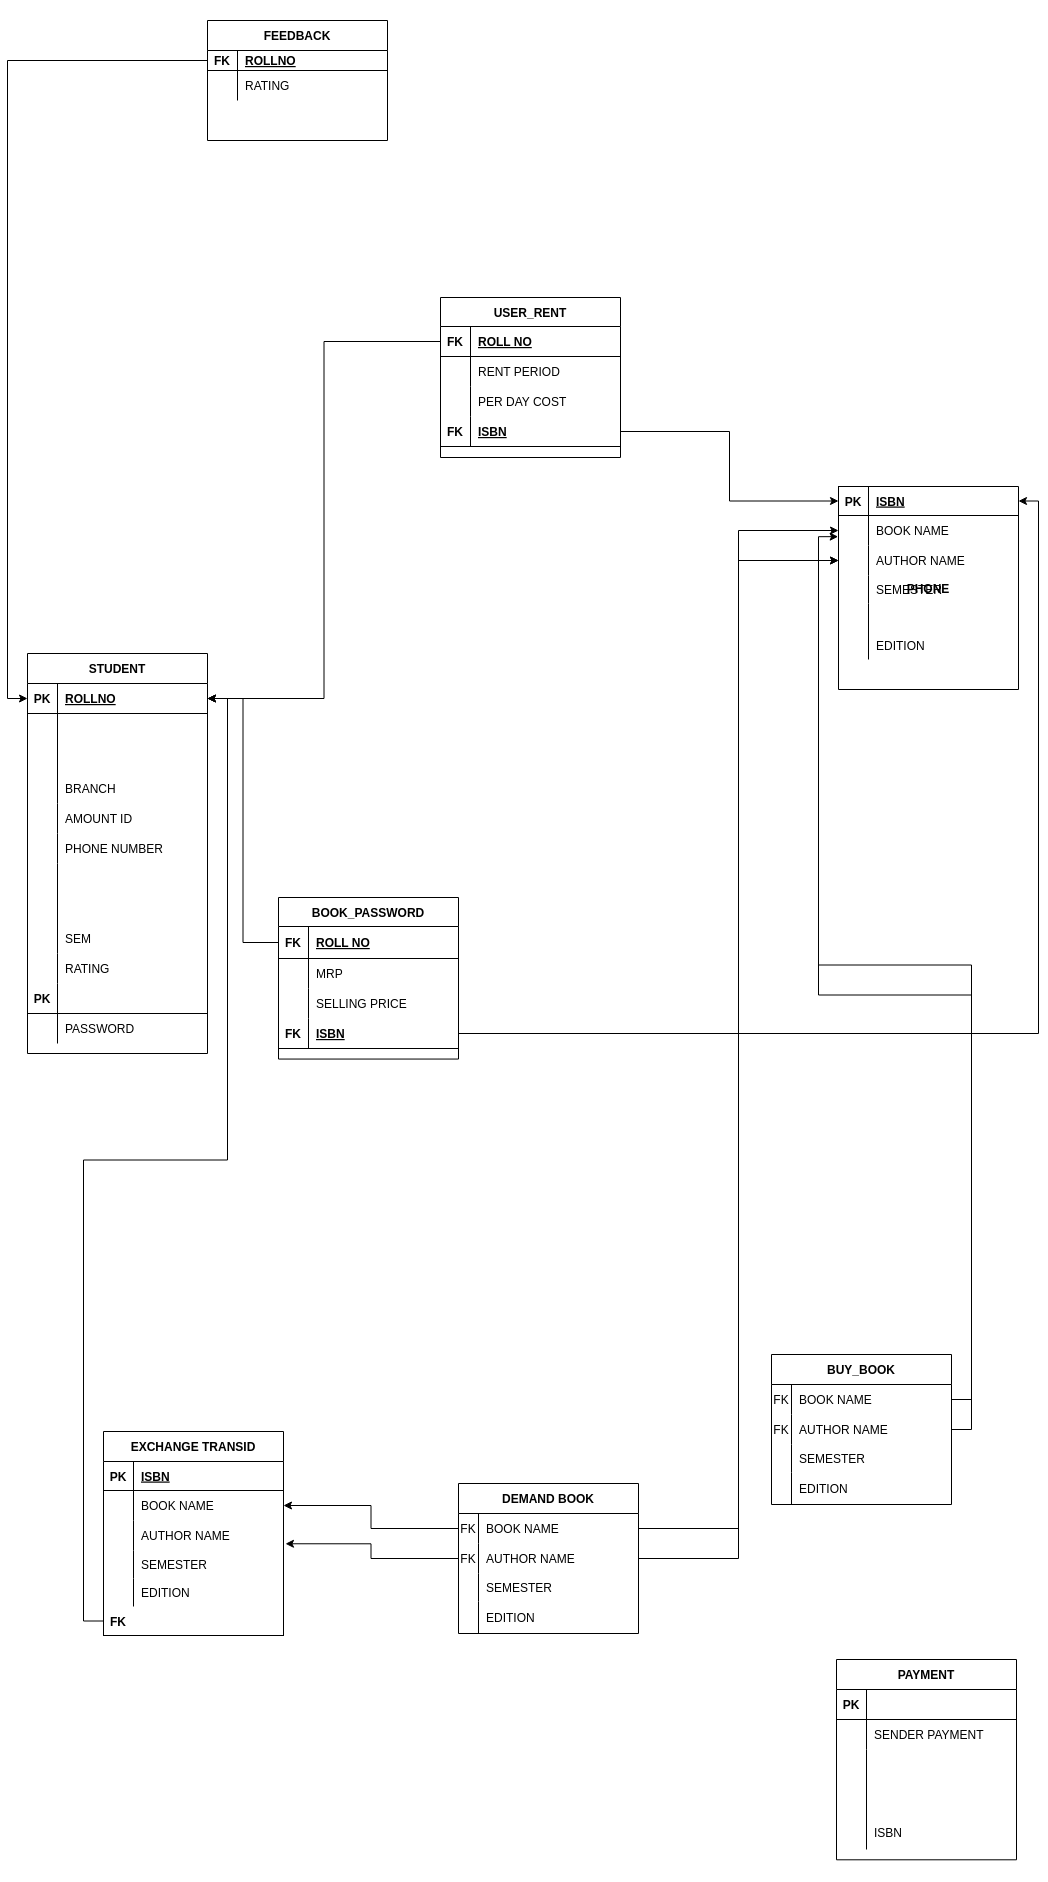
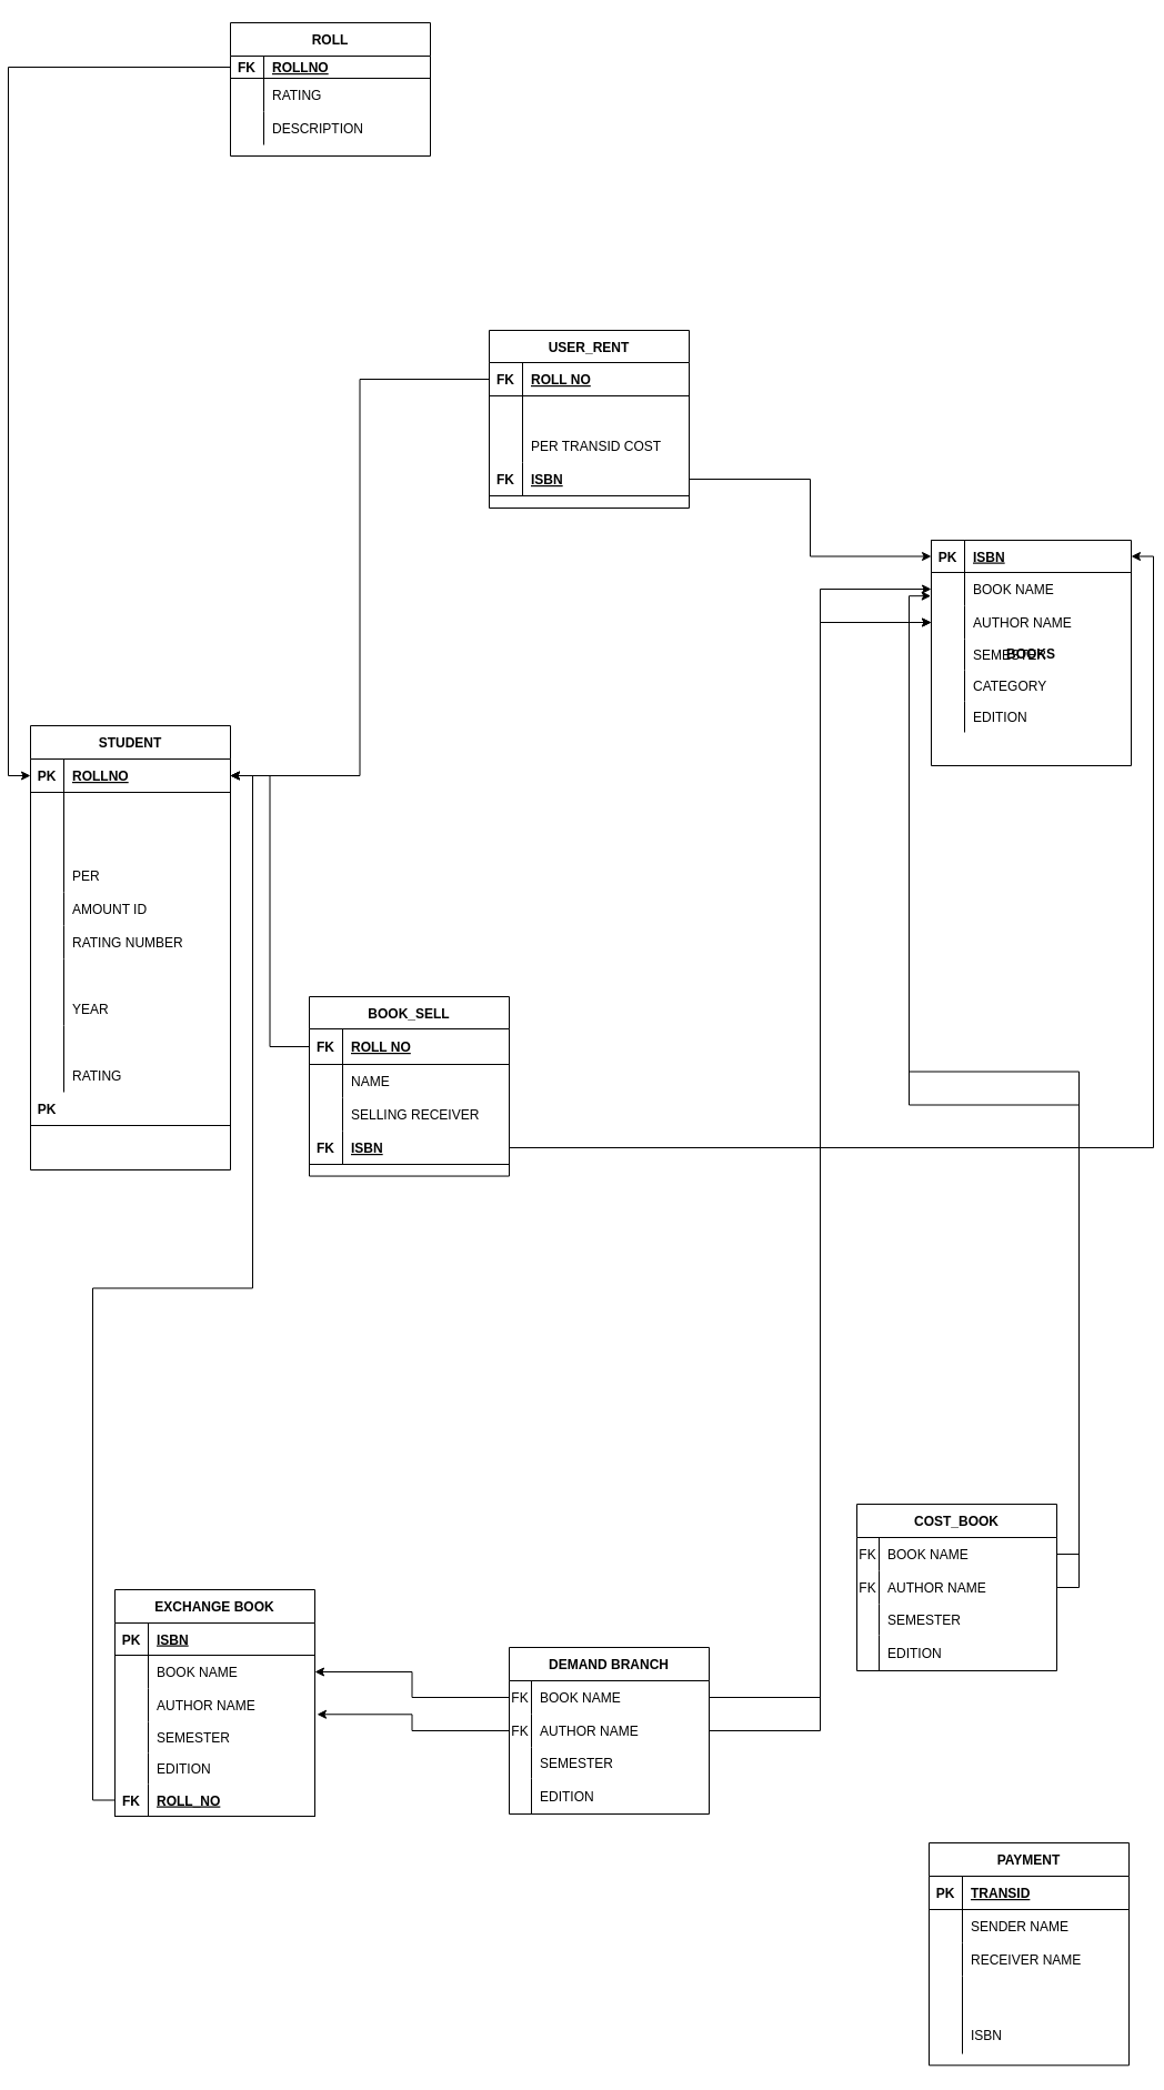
- <mxCell id="151" value="FEEDBACK" style="shape=table;startSize=30;container=1;collapsible=1;childLayout=tableLayout;fixedRows=1;rowLines=0;fontStyle=1;align=center;resizeLast=1;" parent="1" vertex="1"><mxGeometry x="200" y="20" width="180" height="120" as="geometry" /></mxCell>
+ <mxCell id="151" value="ROLL" style="shape=table;startSize=30;container=1;collapsible=1;childLayout=tableLayout;fixedRows=1;rowLines=0;fontStyle=1;align=center;resizeLast=1;" parent="1" vertex="1"><mxGeometry x="200" y="20" width="180" height="120" as="geometry" /></mxCell>
+ <mxCell id="160" value="DESCRIPTION" style="shape=partialRectangle;connectable=0;fillColor=none;top=0;left=0;bottom=0;right=0;align=left;spacingLeft=6;overflow=hidden;" parent="158" vertex="1"><mxGeometry x="30" width="150" height="30" as="geometry"><mxRectangle width="150" height="30" as="alternateBounds" /></mxGeometry></mxCell>
- <mxCell id="60" value="RENT PERIOD" style="shape=partialRectangle;connectable=0;fillColor=none;top=0;left=0;bottom=0;right=0;align=left;spacingLeft=6;overflow=hidden;" parent="58" vertex="1"><mxGeometry x="30" width="150" height="30" as="geometry"><mxRectangle width="150" height="30" as="alternateBounds" /></mxGeometry></mxCell>
- <mxCell id="63" value="PER DAY COST" style="shape=partialRectangle;connectable=0;fillColor=none;top=0;left=0;bottom=0;right=0;align=left;spacingLeft=6;overflow=hidden;" parent="61" vertex="1"><mxGeometry x="30" width="150" height="30" as="geometry"><mxRectangle width="150" height="30" as="alternateBounds" /></mxGeometry></mxCell>
+ <mxCell id="63" value="PER TRANSID COST" style="shape=partialRectangle;connectable=0;fillColor=none;top=0;left=0;bottom=0;right=0;align=left;spacingLeft=6;overflow=hidden;" parent="61" vertex="1"><mxGeometry x="30" width="150" height="30" as="geometry"><mxRectangle width="150" height="30" as="alternateBounds" /></mxGeometry></mxCell>
- <mxCell id="35" value="PHONE" style="shape=table;startSize=0;container=1;collapsible=1;childLayout=tableLayout;fixedRows=1;rowLines=0;fontStyle=1;align=center;resizeLast=1;" parent="1" vertex="1"><mxGeometry x="831" y="486" width="180" height="203" as="geometry" /></mxCell>
+ <mxCell id="35" value="BOOKS" style="shape=table;startSize=0;container=1;collapsible=1;childLayout=tableLayout;fixedRows=1;rowLines=0;fontStyle=1;align=center;resizeLast=1;" parent="1" vertex="1"><mxGeometry x="831" y="486" width="180" height="203" as="geometry" /></mxCell>
+ <mxCell id="50" value="CATEGORY" style="shape=partialRectangle;connectable=0;fillColor=none;top=0;left=0;bottom=0;right=0;align=left;spacingLeft=6;overflow=hidden;" parent="48" vertex="1"><mxGeometry x="30" width="150" height="28" as="geometry"><mxRectangle width="150" height="28" as="alternateBounds" /></mxGeometry></mxCell>
- <mxCell id="12" value="BRANCH" style="shape=partialRectangle;connectable=0;fillColor=none;top=0;left=0;bottom=0;right=0;align=left;spacingLeft=6;overflow=hidden;" parent="10" vertex="1"><mxGeometry x="30" width="150" height="30" as="geometry"><mxRectangle width="150" height="30" as="alternateBounds" /></mxGeometry></mxCell>
+ <mxCell id="12" value="PER" style="shape=partialRectangle;connectable=0;fillColor=none;top=0;left=0;bottom=0;right=0;align=left;spacingLeft=6;overflow=hidden;" parent="10" vertex="1"><mxGeometry x="30" width="150" height="30" as="geometry"><mxRectangle width="150" height="30" as="alternateBounds" /></mxGeometry></mxCell>
- <mxCell id="18" value="PHONE NUMBER" style="shape=partialRectangle;connectable=0;fillColor=none;top=0;left=0;bottom=0;right=0;align=left;spacingLeft=6;overflow=hidden;" parent="16" vertex="1"><mxGeometry x="30" width="150" height="30" as="geometry"><mxRectangle width="150" height="30" as="alternateBounds" /></mxGeometry></mxCell>
+ <mxCell id="18" value="RATING NUMBER" style="shape=partialRectangle;connectable=0;fillColor=none;top=0;left=0;bottom=0;right=0;align=left;spacingLeft=6;overflow=hidden;" parent="16" vertex="1"><mxGeometry x="30" width="150" height="30" as="geometry"><mxRectangle width="150" height="30" as="alternateBounds" /></mxGeometry></mxCell>
+ <mxCell id="23" value="YEAR" style="shape=partialRectangle;connectable=0;fillColor=none;top=0;left=0;bottom=0;right=0;align=left;spacingLeft=6;overflow=hidden;" parent="21" vertex="1"><mxGeometry x="30" width="150" height="30" as="geometry"><mxRectangle width="150" height="30" as="alternateBounds" /></mxGeometry></mxCell>
- <mxCell id="67" value="BOOK_PASSWORD" style="shape=table;startSize=29;container=1;collapsible=1;childLayout=tableLayout;fixedRows=1;rowLines=0;fontStyle=1;align=center;resizeLast=1;" parent="1" vertex="1"><mxGeometry x="271" y="897" width="180" height="161.563" as="geometry" /></mxCell>
+ <mxCell id="67" value="BOOK_SELL" style="shape=table;startSize=29;container=1;collapsible=1;childLayout=tableLayout;fixedRows=1;rowLines=0;fontStyle=1;align=center;resizeLast=1;" parent="1" vertex="1"><mxGeometry x="271" y="897" width="180" height="161.563" as="geometry" /></mxCell>
- <mxCell id="26" value="SEM" style="shape=partialRectangle;connectable=0;fillColor=none;top=0;left=0;bottom=0;right=0;align=left;spacingLeft=6;overflow=hidden;" parent="24" vertex="1"><mxGeometry x="30" width="150" height="30" as="geometry"><mxRectangle width="150" height="30" as="alternateBounds" /></mxGeometry></mxCell>
- <mxCell id="73" value="MRP" style="shape=partialRectangle;connectable=0;fillColor=none;top=0;left=0;bottom=0;right=0;align=left;spacingLeft=6;overflow=hidden;" parent="71" vertex="1"><mxGeometry x="30" width="150" height="30" as="geometry"><mxRectangle width="150" height="30" as="alternateBounds" /></mxGeometry></mxCell>
+ <mxCell id="73" value="NAME" style="shape=partialRectangle;connectable=0;fillColor=none;top=0;left=0;bottom=0;right=0;align=left;spacingLeft=6;overflow=hidden;" parent="71" vertex="1"><mxGeometry x="30" width="150" height="30" as="geometry"><mxRectangle width="150" height="30" as="alternateBounds" /></mxGeometry></mxCell>
- <mxCell id="76" value="SELLING PRICE" style="shape=partialRectangle;connectable=0;fillColor=none;top=0;left=0;bottom=0;right=0;align=left;spacingLeft=6;overflow=hidden;" parent="74" vertex="1"><mxGeometry x="30" width="150" height="30" as="geometry"><mxRectangle width="150" height="30" as="alternateBounds" /></mxGeometry></mxCell>
+ <mxCell id="76" value="SELLING RECEIVER" style="shape=partialRectangle;connectable=0;fillColor=none;top=0;left=0;bottom=0;right=0;align=left;spacingLeft=6;overflow=hidden;" parent="74" vertex="1"><mxGeometry x="30" width="150" height="30" as="geometry"><mxRectangle width="150" height="30" as="alternateBounds" /></mxGeometry></mxCell>
- <mxCell id="34" value="PASSWORD" style="shape=partialRectangle;connectable=0;fillColor=none;top=0;left=0;bottom=0;right=0;align=left;spacingLeft=6;overflow=hidden;" parent="32" vertex="1"><mxGeometry x="30" width="150" height="30" as="geometry"><mxRectangle width="150" height="30" as="alternateBounds" /></mxGeometry></mxCell>
- <mxCell id="84" value="BUY_BOOK" style="shape=table;startSize=30;container=1;collapsible=1;childLayout=tableLayout;fixedRows=1;rowLines=0;fontStyle=1;align=center;resizeLast=1;" parent="1" vertex="1"><mxGeometry x="764" y="1354" width="180" height="150" as="geometry" /></mxCell>
+ <mxCell id="84" value="COST_BOOK" style="shape=table;startSize=30;container=1;collapsible=1;childLayout=tableLayout;fixedRows=1;rowLines=0;fontStyle=1;align=center;resizeLast=1;" parent="1" vertex="1"><mxGeometry x="764" y="1354" width="180" height="150" as="geometry" /></mxCell>
- <mxCell id="99" value="EXCHANGE TRANSID" style="shape=table;startSize=30;container=1;collapsible=1;childLayout=tableLayout;fixedRows=1;rowLines=0;fontStyle=1;align=center;resizeLast=1;" parent="1" vertex="1"><mxGeometry x="96" y="1431" width="180" height="204" as="geometry" /></mxCell>
+ <mxCell id="99" value="EXCHANGE BOOK" style="shape=table;startSize=30;container=1;collapsible=1;childLayout=tableLayout;fixedRows=1;rowLines=0;fontStyle=1;align=center;resizeLast=1;" parent="1" vertex="1"><mxGeometry x="96" y="1431" width="180" height="204" as="geometry" /></mxCell>
- <mxCell id="119" value="DEMAND BOOK" style="shape=table;startSize=30;container=1;collapsible=1;childLayout=tableLayout;fixedRows=1;rowLines=0;fontStyle=1;align=center;resizeLast=1;" parent="1" vertex="1"><mxGeometry x="451" y="1483" width="180" height="150" as="geometry" /></mxCell>
+ <mxCell id="119" value="DEMAND BRANCH" style="shape=table;startSize=30;container=1;collapsible=1;childLayout=tableLayout;fixedRows=1;rowLines=0;fontStyle=1;align=center;resizeLast=1;" parent="1" vertex="1"><mxGeometry x="451" y="1483" width="180" height="150" as="geometry" /></mxCell>
+ <mxCell id="117" value="ROLL_NO" style="shape=partialRectangle;connectable=0;fillColor=none;top=0;left=0;bottom=0;right=0;align=left;spacingLeft=6;fontStyle=5;overflow=hidden;" parent="115" vertex="1"><mxGeometry x="30" width="150" height="29" as="geometry"><mxRectangle width="150" height="29" as="alternateBounds" /></mxGeometry></mxCell>
+ <mxCell id="139" value="TRANSID" style="shape=partialRectangle;connectable=0;fillColor=none;top=0;left=0;bottom=0;right=0;align=left;spacingLeft=6;fontStyle=5;overflow=hidden;" parent="137" vertex="1"><mxGeometry x="30" width="150" height="30" as="geometry"><mxRectangle width="150" height="30" as="alternateBounds" /></mxGeometry></mxCell>
- <mxCell id="142" value="SENDER PAYMENT" style="shape=partialRectangle;connectable=0;fillColor=none;top=0;left=0;bottom=0;right=0;align=left;spacingLeft=6;overflow=hidden;" parent="140" vertex="1"><mxGeometry x="30" width="150" height="30" as="geometry"><mxRectangle width="150" height="30" as="alternateBounds" /></mxGeometry></mxCell>
+ <mxCell id="142" value="SENDER NAME" style="shape=partialRectangle;connectable=0;fillColor=none;top=0;left=0;bottom=0;right=0;align=left;spacingLeft=6;overflow=hidden;" parent="140" vertex="1"><mxGeometry x="30" width="150" height="30" as="geometry"><mxRectangle width="150" height="30" as="alternateBounds" /></mxGeometry></mxCell>
+ <mxCell id="145" value="RECEIVER NAME" style="shape=partialRectangle;connectable=0;fillColor=none;top=0;left=0;bottom=0;right=0;align=left;spacingLeft=6;overflow=hidden;" parent="143" vertex="1"><mxGeometry x="30" width="150" height="30" as="geometry"><mxRectangle width="150" height="30" as="alternateBounds" /></mxGeometry></mxCell>
